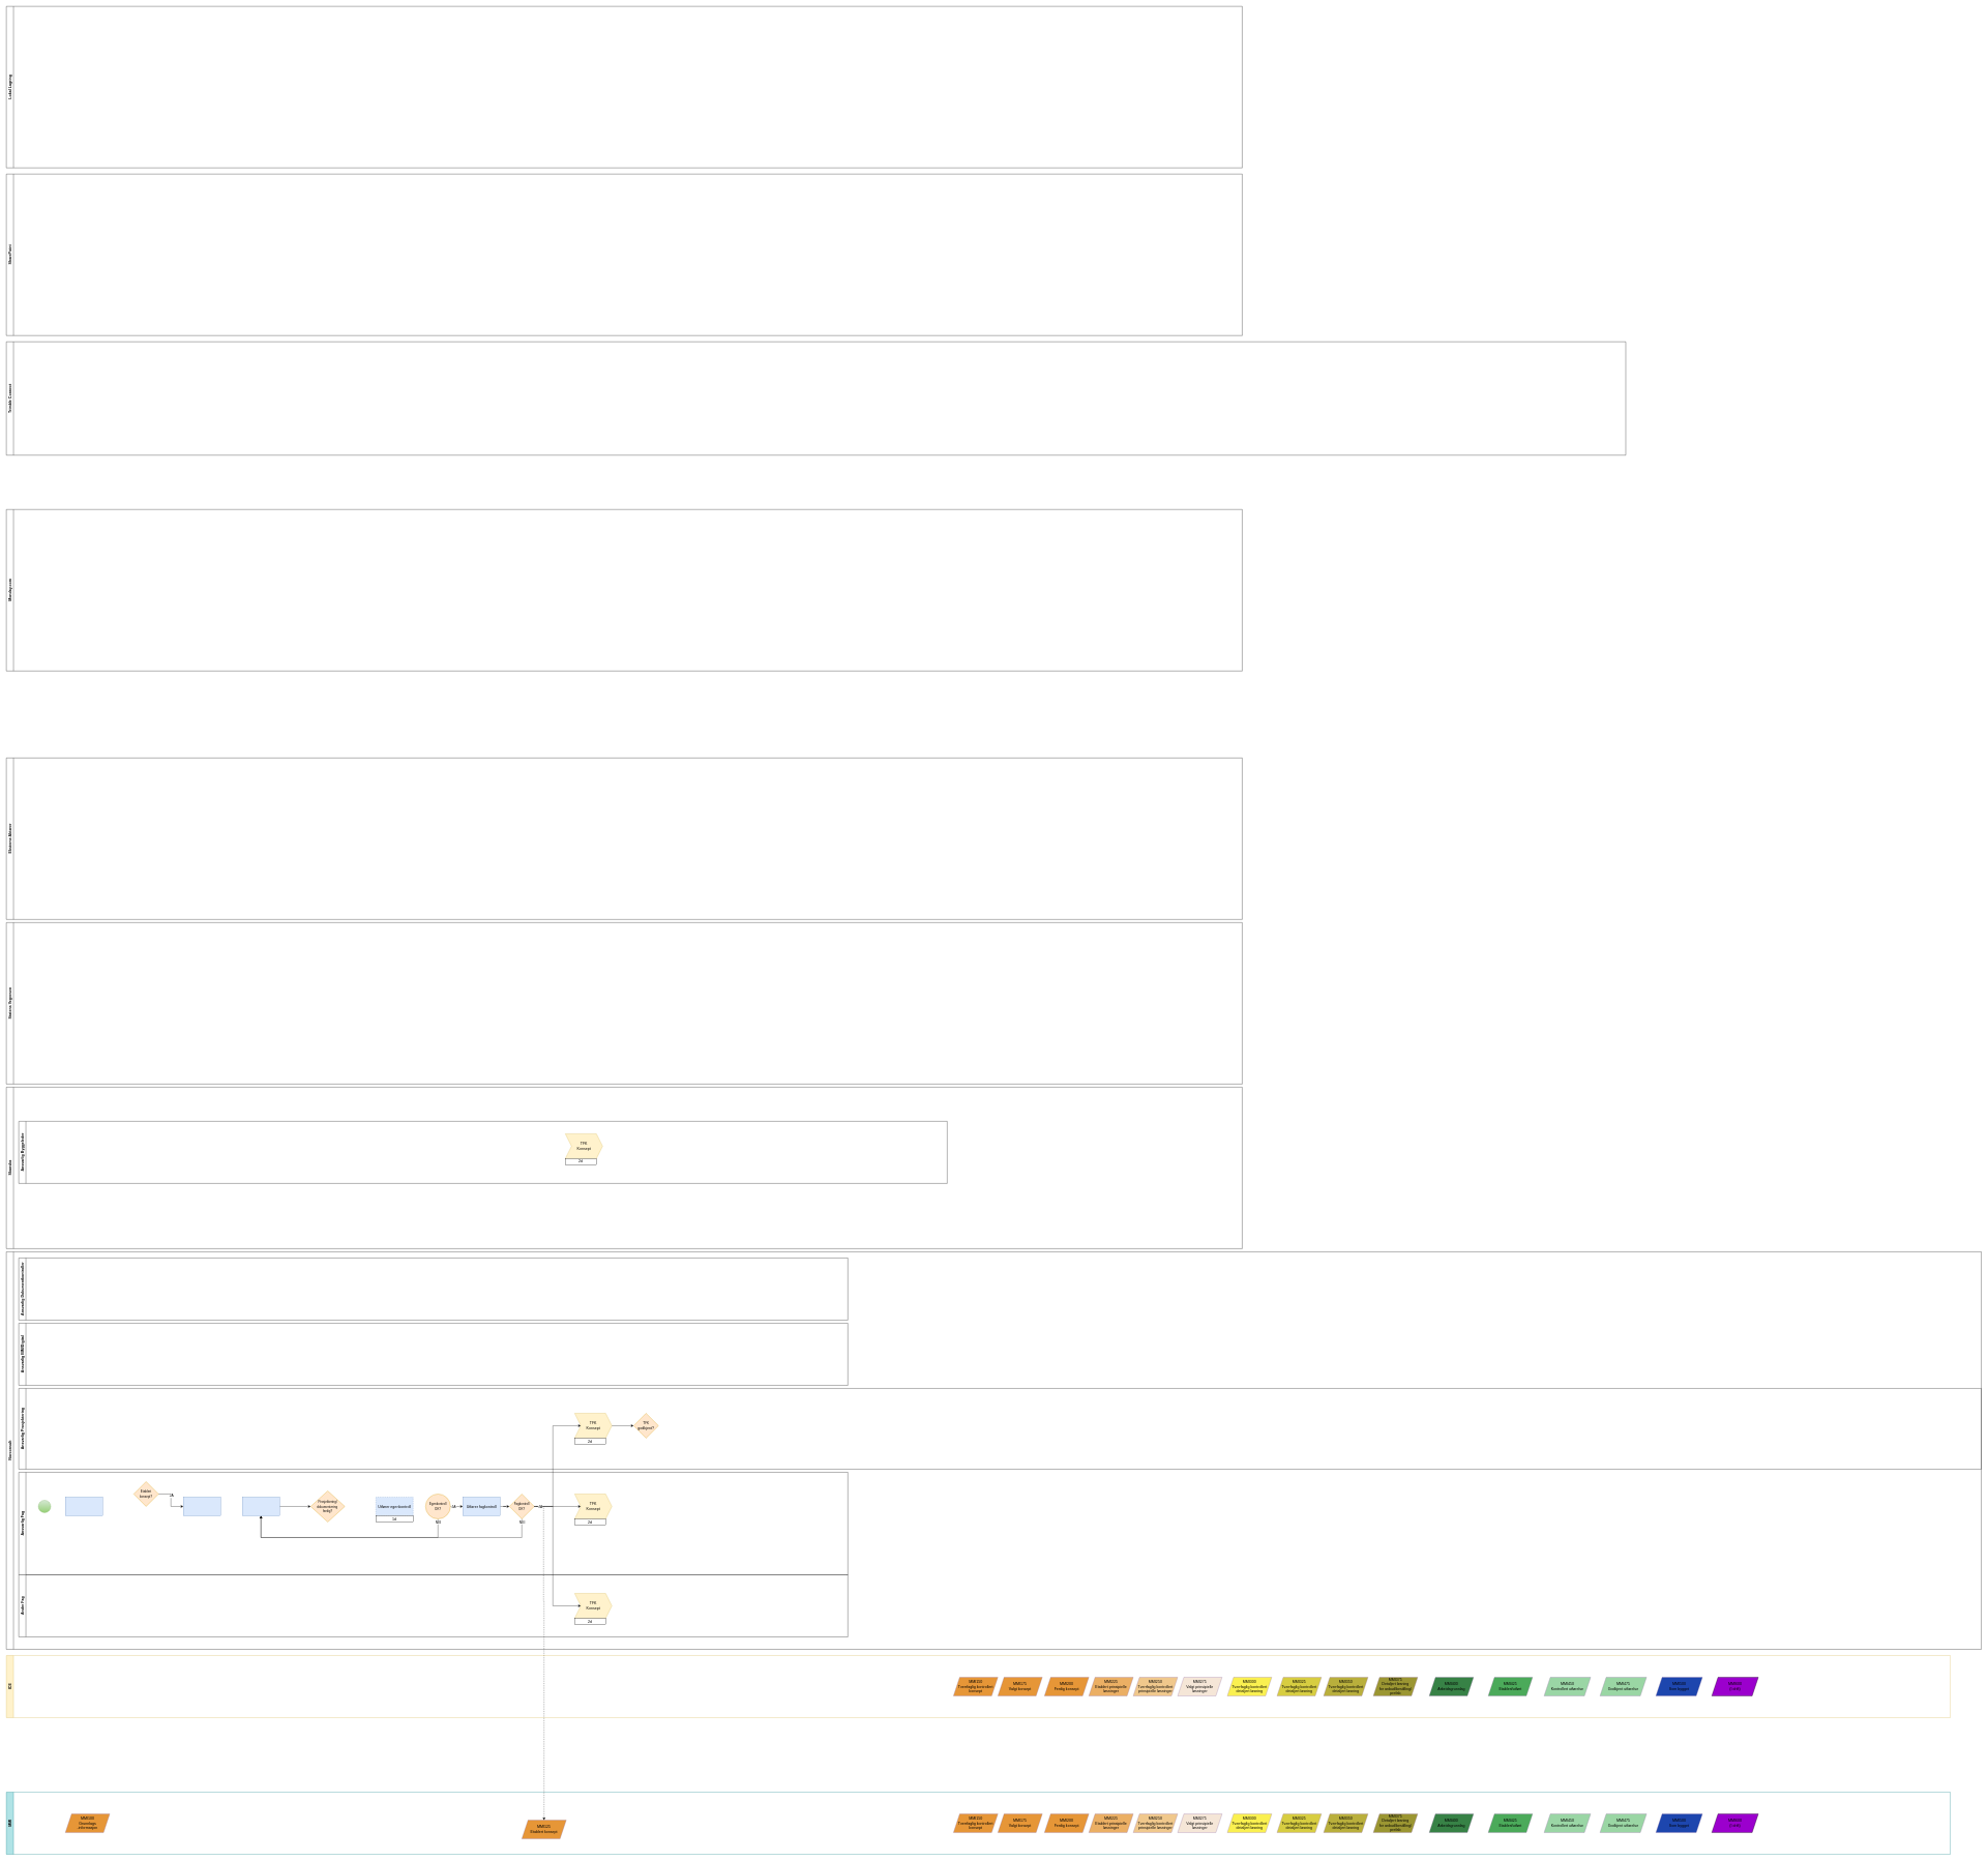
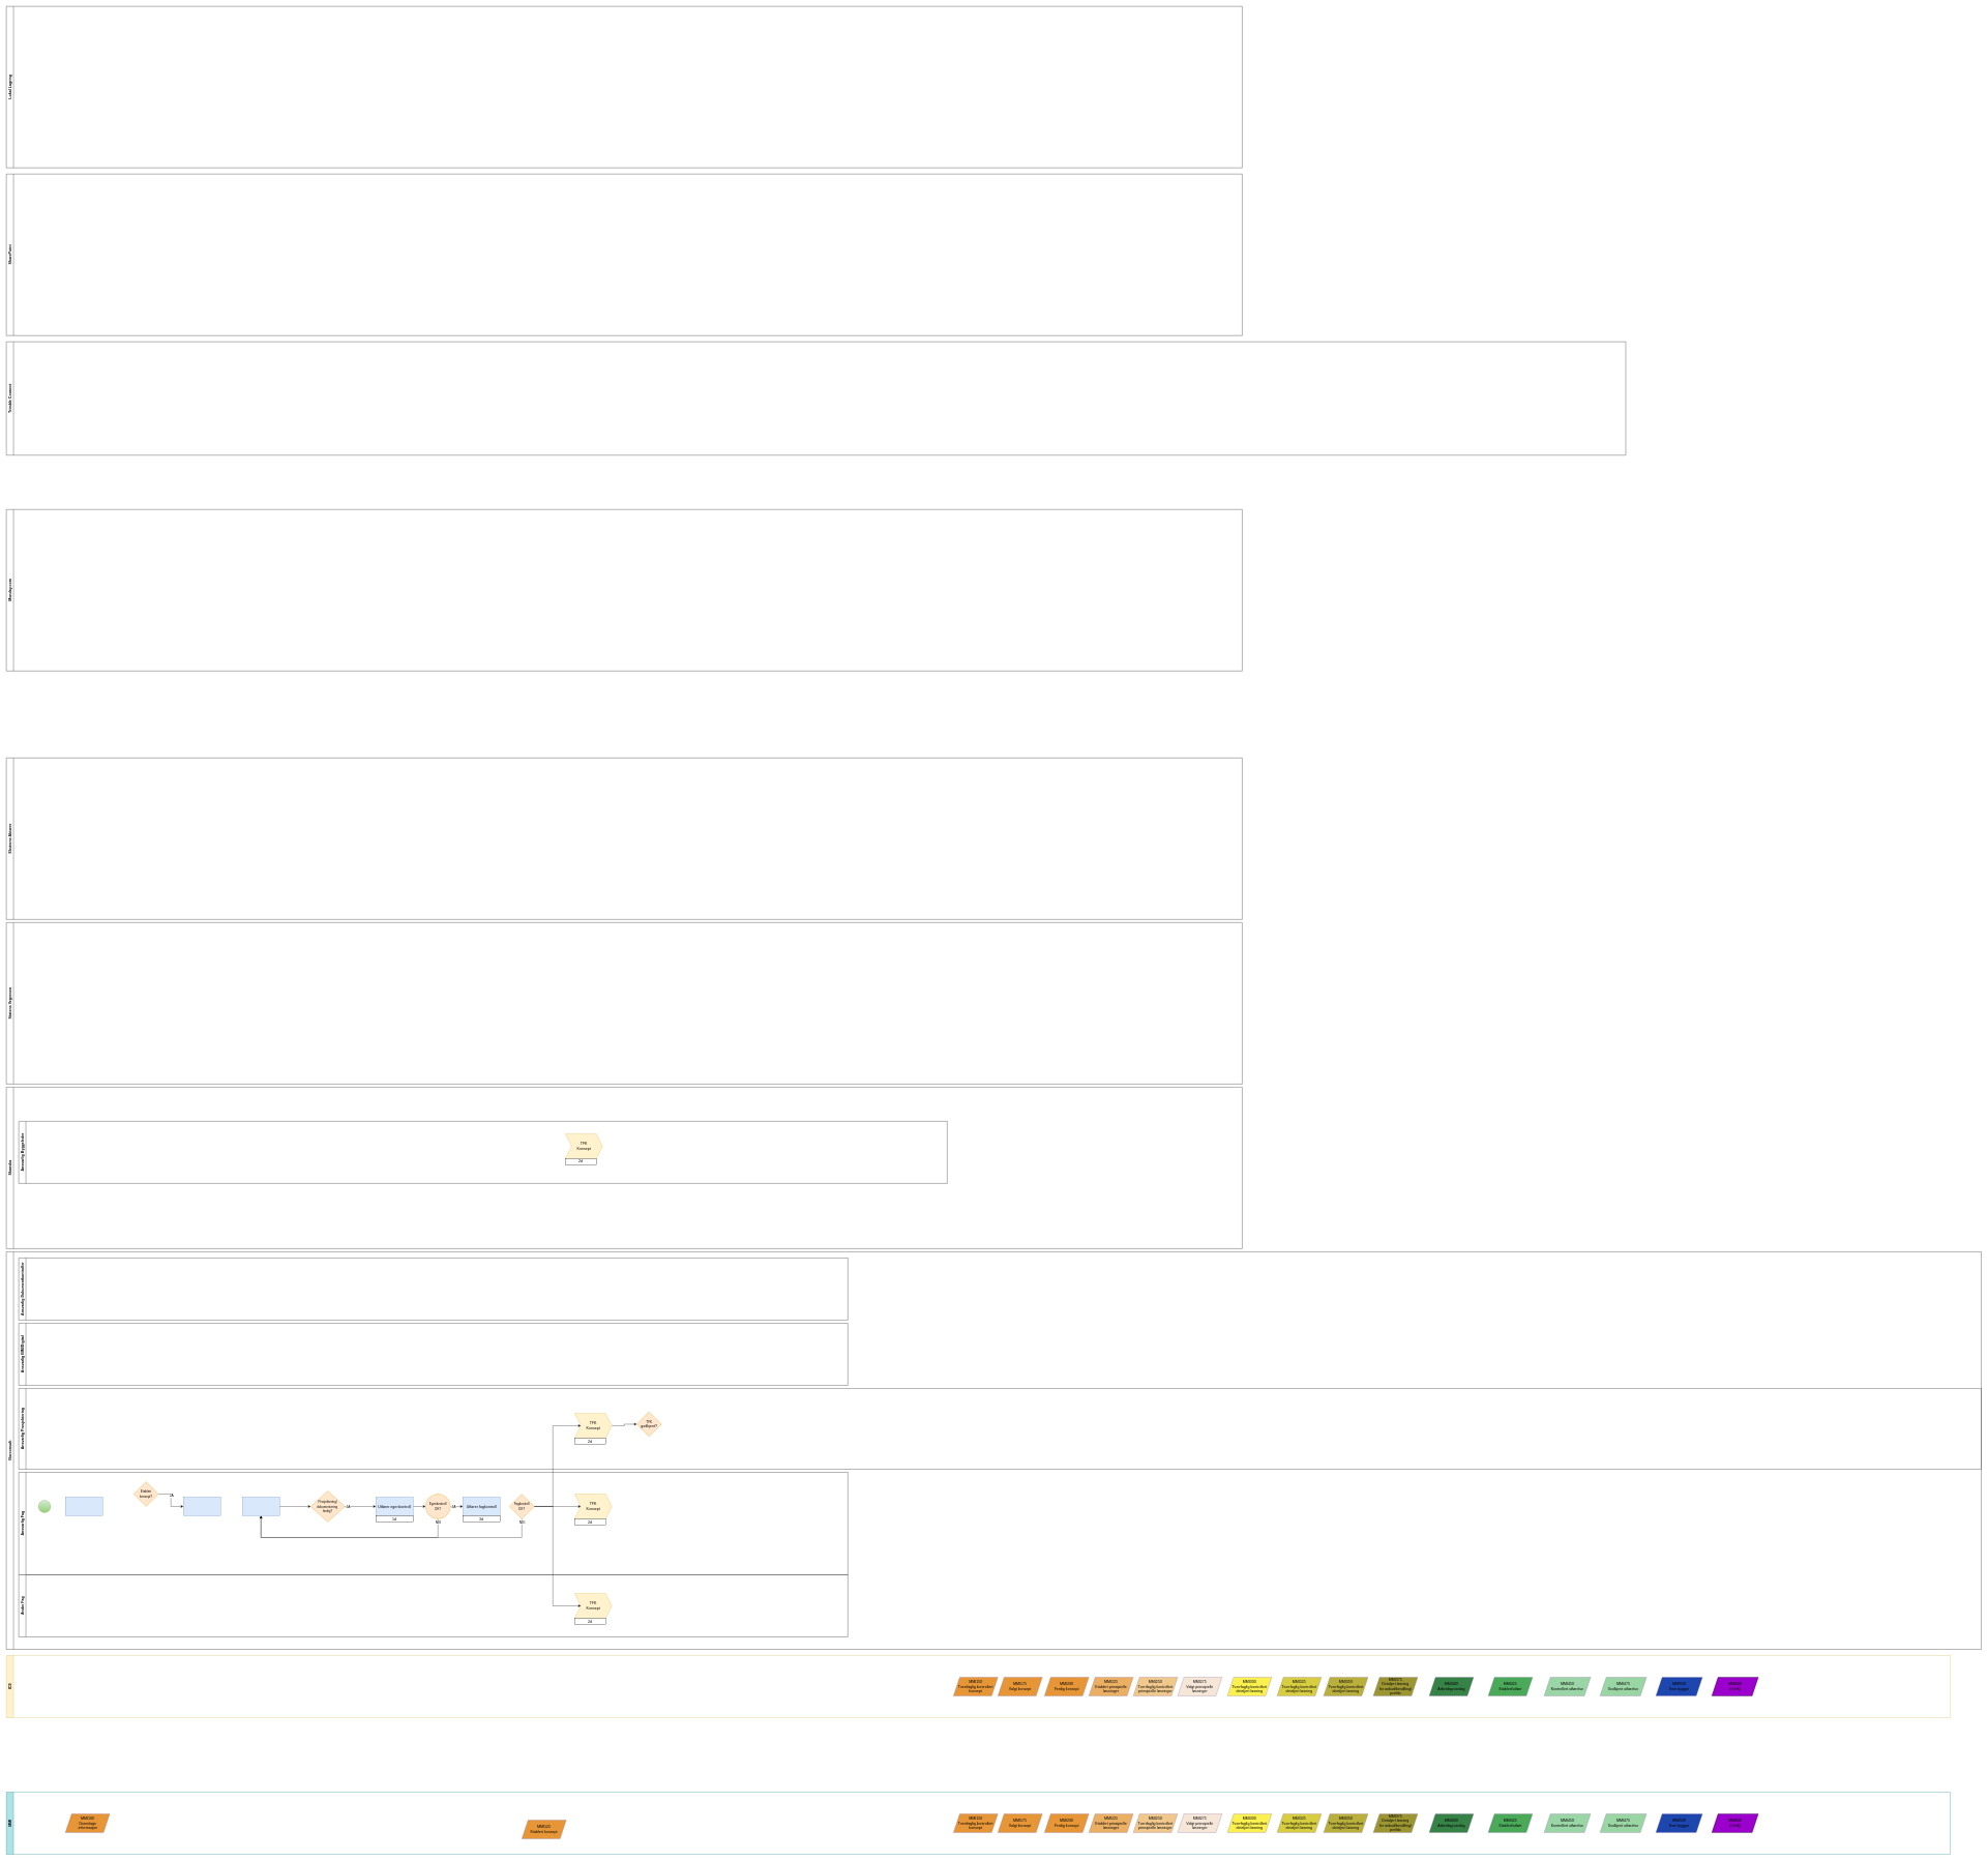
- <mxCell id="36" value="&lt;span style=&quot;font-size: 10px;&quot;&gt;TFK&lt;br&gt;&lt;/span&gt;godkjent?" style="rhombus;whiteSpace=wrap;html=1;fillColor=#ffe6cc;strokeColor=#d79b00;" vertex="1" parent="35"><mxGeometry x="1980" y="80" width="80" height="80" as="geometry" /></mxCell>
+ <mxCell id="36" value="&lt;span style=&quot;font-size: 10px;&quot;&gt;TFK&lt;br&gt;&lt;/span&gt;godkjent?" style="rhombus;whiteSpace=wrap;html=1;fillColor=#ffe6cc;strokeColor=#d79b00;" vertex="1" parent="35"><mxGeometry x="1990" y="75" width="80" height="80" as="geometry" /></mxCell>
+ <mxCell id="23" value="" style="edgeStyle=orthogonalEdgeStyle;rounded=0;orthogonalLoop=1;jettySize=auto;html=1;" edge="1" parent="3" source="25" target="27"><mxGeometry relative="1" as="geometry" /></mxCell>
+ <mxCell id="24" value="JA" style="edgeLabel;html=1;align=center;verticalAlign=middle;resizable=0;points=[];" vertex="1" connectable="0" parent="23"><mxGeometry x="-0.295" y="1" relative="1" as="geometry"><mxPoint x="-25" y="1" as="offset" /></mxGeometry></mxCell>
- <mxCell id="27" value="Utfører egenkontroll" style="rounded=0;whiteSpace=wrap;html=1;fillColor=#dae8fc;strokeColor=#6c8ebf;dashed=1;" vertex="1" parent="26"><mxGeometry width="120" height="60" as="geometry" /></mxCell>
+ <mxCell id="27" value="Utfører egenkontroll" style="rounded=0;whiteSpace=wrap;html=1;fillColor=#dae8fc;strokeColor=#6c8ebf;" vertex="1" parent="26"><mxGeometry width="120" height="60" as="geometry" /></mxCell>
+ <mxCell id="19" style="edgeStyle=orthogonalEdgeStyle;rounded=0;orthogonalLoop=1;jettySize=auto;html=1;entryX=0;entryY=0.5;entryDx=0;entryDy=0;" edge="1" parent="3" source="27" target="14"><mxGeometry relative="1" as="geometry" /></mxCell>
- <mxCell id="20" value="" style="edgeStyle=orthogonalEdgeStyle;rounded=0;orthogonalLoop=1;jettySize=auto;html=1;" edge="1" parent="3" source="30" target="18"><mxGeometry relative="1" as="geometry" /></mxCell>
+ <mxCell id="31" value="3d" style="rounded=0;whiteSpace=wrap;html=1;" vertex="1" parent="29"><mxGeometry y="60" width="120" height="20" as="geometry" /></mxCell>
- <mxCell id="78" style="edgeStyle=orthogonalEdgeStyle;rounded=0;orthogonalLoop=1;jettySize=auto;html=1;entryX=0.5;entryY=0;entryDx=0;entryDy=0;dashed=1;" edge="1" parent="1" source="18" target="71"><mxGeometry relative="1" as="geometry"><Array as="points"><mxPoint x="1750" y="4850" /><mxPoint x="1750" y="5155" /><mxPoint x="1751" y="5155" /></Array></mxGeometry></mxCell>
- <mxCell id="79" value="JA" style="edgeLabel;html=1;align=center;verticalAlign=middle;resizable=0;points=[];" vertex="1" connectable="0" parent="78"><mxGeometry x="-0.964" relative="1" as="geometry"><mxPoint as="offset" /></mxGeometry></mxCell>
